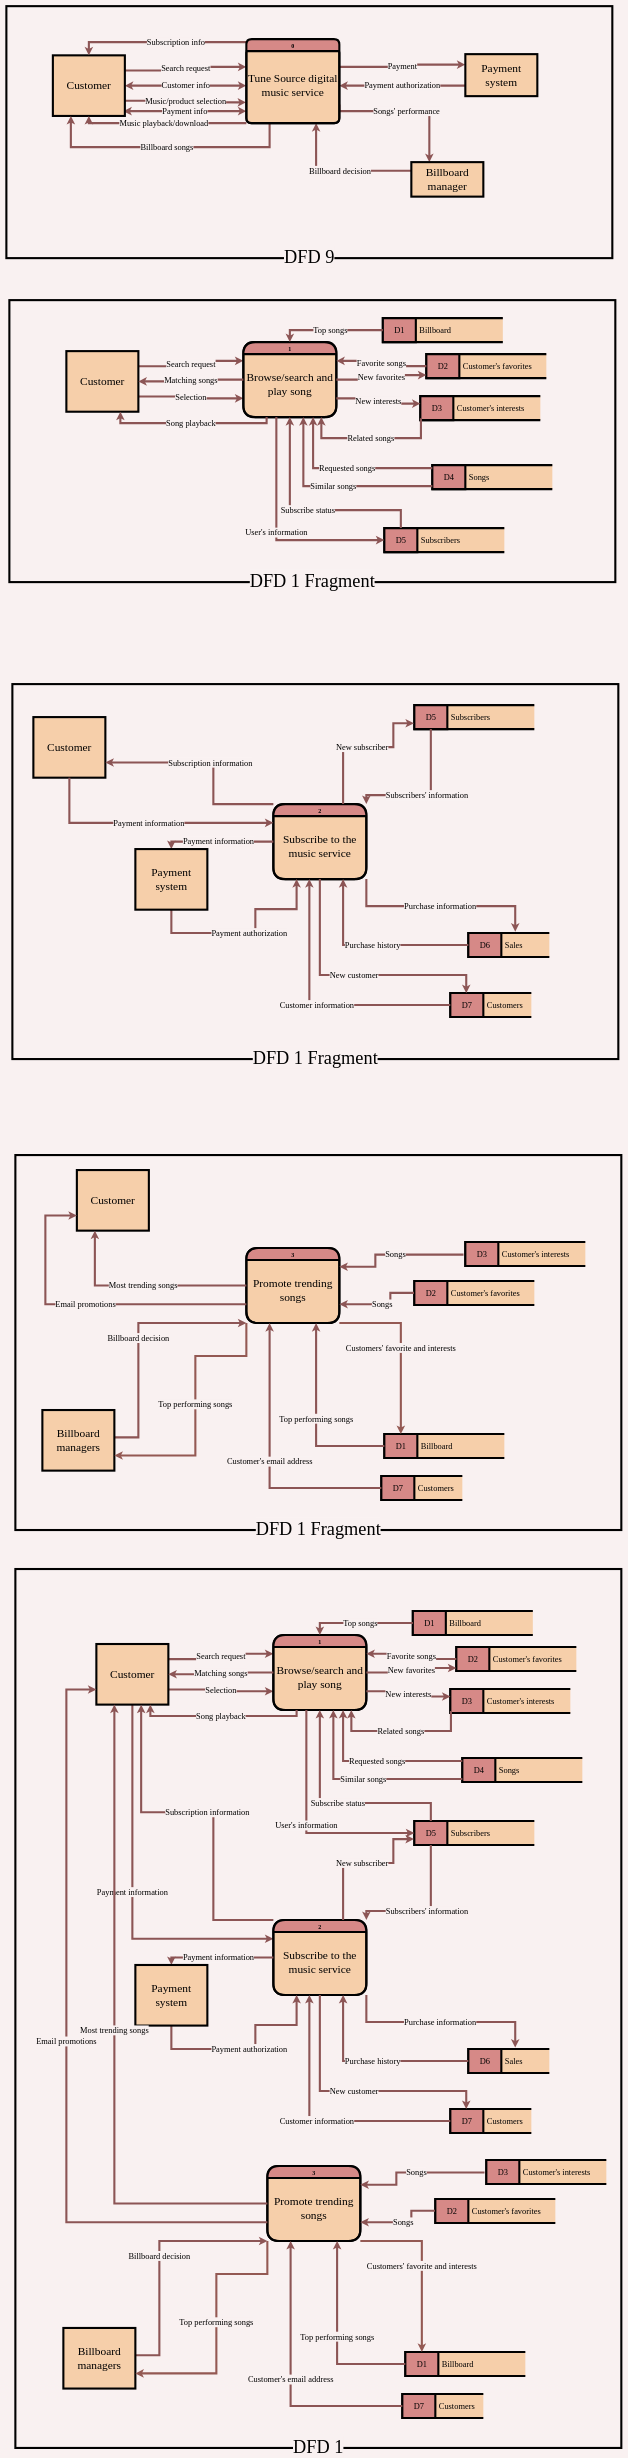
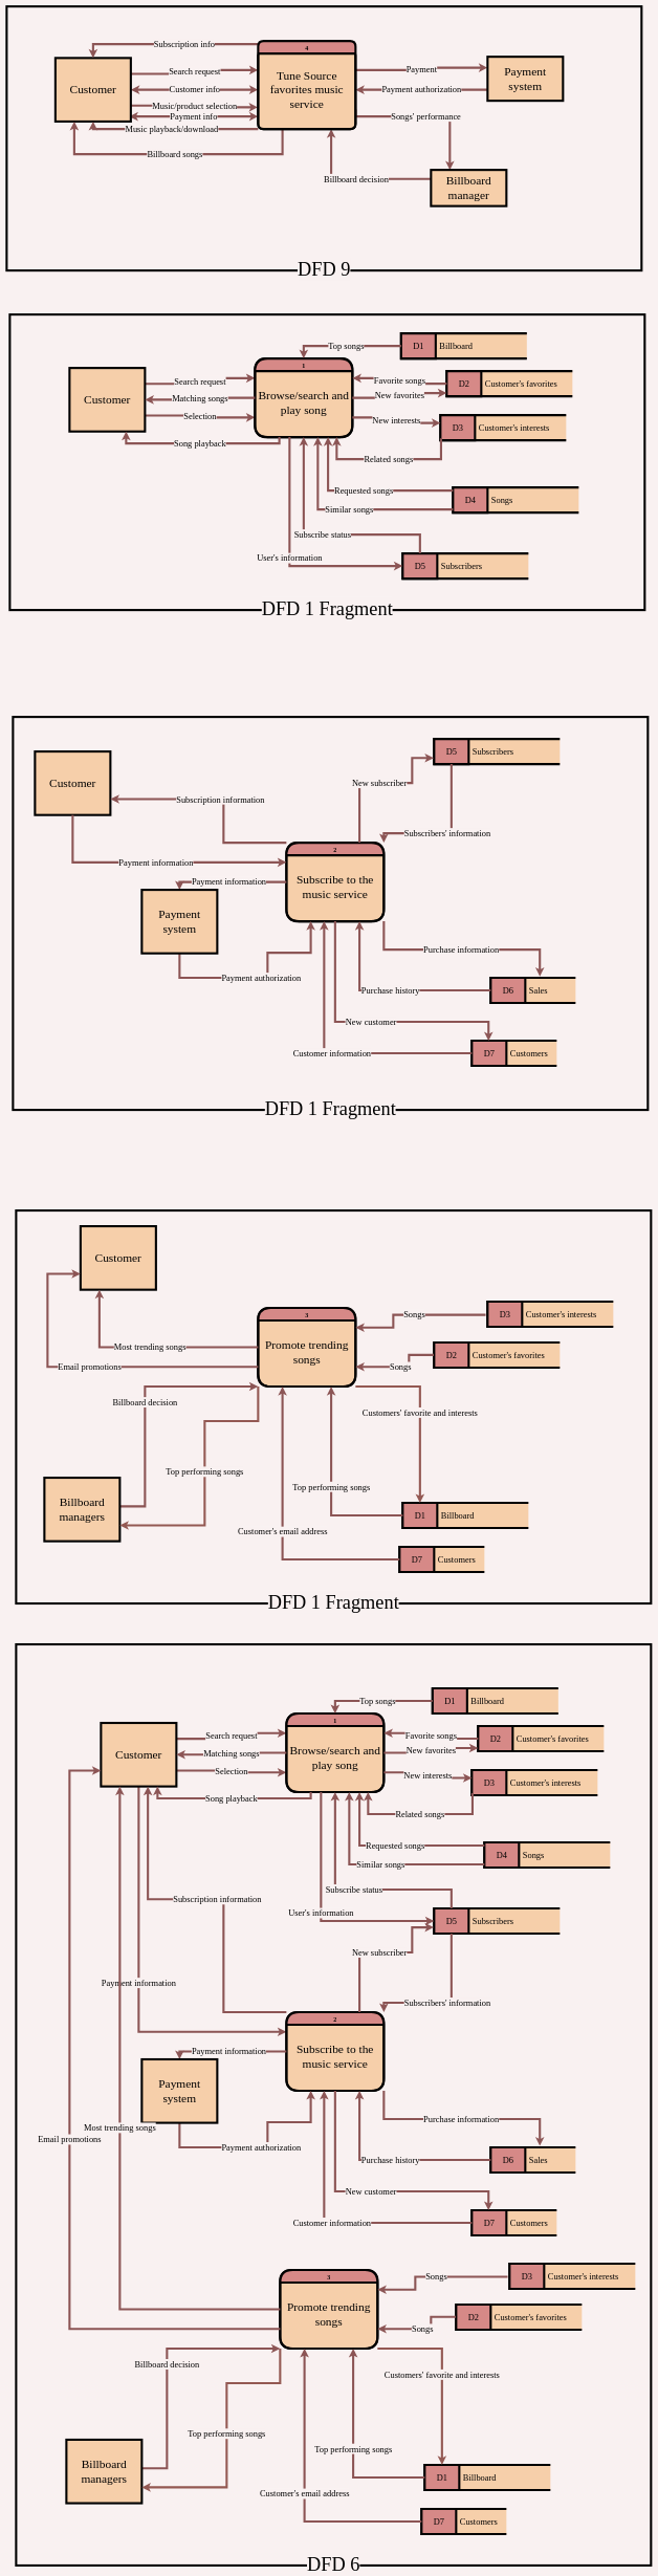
- <mxCell id="24" value="0" style="swimlane;rounded=1;shadow=0;glass=0;labelBackgroundColor=none;fontFamily=Inria Sans;fontSource=https%3A%2F%2Ffonts.googleapis.com%2Fcss%3Ffamily%3DInria%2BSans;fontSize=20;strokeWidth=7;fillColor=#D68987;startSize=40;labelBorderColor=none;" parent="22" vertex="1"><mxGeometry y="10" width="310" height="280" as="geometry" /></mxCell>
+ <mxCell id="24" value="4" style="swimlane;rounded=1;shadow=0;glass=0;labelBackgroundColor=none;fontFamily=Inria Sans;fontSource=https%3A%2F%2Ffonts.googleapis.com%2Fcss%3Ffamily%3DInria%2BSans;fontSize=20;strokeWidth=7;fillColor=#D68987;startSize=40;labelBorderColor=none;" parent="22" vertex="1"><mxGeometry y="10" width="310" height="280" as="geometry" /></mxCell>
- <mxCell id="23" value="&lt;font face=&quot;Inria Sans&quot;&gt;Tune Source digital music service&lt;/font&gt;" style="rounded=1;whiteSpace=wrap;html=1;fontSize=38;strokeWidth=7;fillColor=#F6CFAA;container=0;arcSize=6;" parent="22" vertex="1"><mxGeometry y="40" width="310" height="250" as="geometry"><mxRectangle x="-440" y="320" width="570" height="50" as="alternateBounds" /></mxGeometry></mxCell>
+ <mxCell id="23" value="&lt;font face=&quot;Inria Sans&quot;&gt;Tune Source favorites music service&lt;/font&gt;" style="rounded=1;whiteSpace=wrap;html=1;fontSize=38;strokeWidth=7;fillColor=#F6CFAA;container=0;arcSize=6;" parent="22" vertex="1"><mxGeometry y="40" width="310" height="250" as="geometry"><mxRectangle x="-440" y="320" width="570" height="50" as="alternateBounds" /></mxGeometry></mxCell>
- <mxCell id="2" value="DFD 1" style="rounded=0;whiteSpace=wrap;html=1;shadow=0;glass=0;fontFamily=Inria Sans;fontSource=https%3A%2F%2Ffonts.googleapis.com%2Fcss%3Ffamily%3DInria%2BSans;fontSize=61;strokeWidth=7;fillColor=none;verticalAlign=bottom;spacingTop=13;spacingBottom=-35;labelBackgroundColor=#F9F1F1;" parent="1" vertex="1"><mxGeometry x="50" y="5230" width="2020" height="2930" as="geometry" /></mxCell>
+ <mxCell id="2" value="DFD 6" style="rounded=0;whiteSpace=wrap;html=1;shadow=0;glass=0;fontFamily=Inria Sans;fontSource=https%3A%2F%2Ffonts.googleapis.com%2Fcss%3Ffamily%3DInria%2BSans;fontSize=61;strokeWidth=7;fillColor=none;verticalAlign=bottom;spacingTop=13;spacingBottom=-35;labelBackgroundColor=#F9F1F1;" parent="1" vertex="1"><mxGeometry x="50" y="5230" width="2020" height="2930" as="geometry" /></mxCell>
